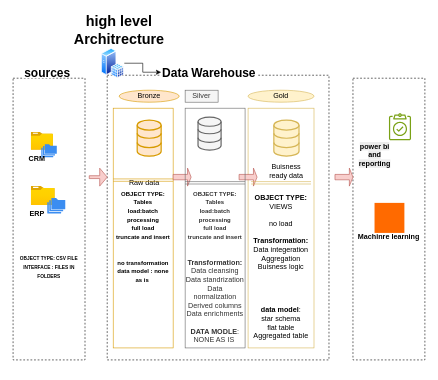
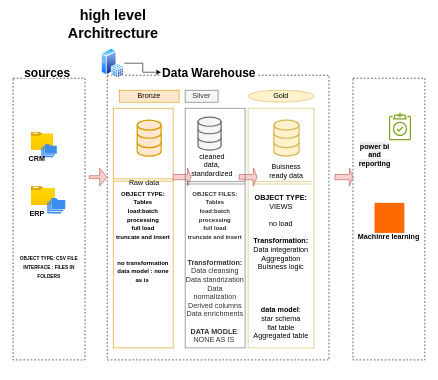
- <mxCell id="2" value="&lt;font style=&quot;font-size: 24px;&quot;&gt;&lt;b&gt;high level Architrecture&lt;/b&gt;&lt;/font&gt;" style="text;html=1;align=center;verticalAlign=middle;whiteSpace=wrap;rounded=0;" vertex="1" parent="1"><mxGeometry x="68" y="20" width="260" height="60" as="geometry" /></mxCell>
+ <mxCell id="2" value="&lt;font style=&quot;font-size: 24px;&quot;&gt;&lt;b&gt;high level Architrecture&lt;/b&gt;&lt;/font&gt;" style="text;html=1;align=center;verticalAlign=middle;whiteSpace=wrap;rounded=0;" vertex="1" parent="1"><mxGeometry x="58" y="10" width="260" height="60" as="geometry" /></mxCell>
- <mxCell id="8" value="Bronze" style="ellipse;whiteSpace=wrap;html=1;fillColor=#ffe6cc;strokeColor=#d79b00;" vertex="1" parent="1"><mxGeometry x="198" y="150" width="100" height="20" as="geometry" /></mxCell>
+ <mxCell id="8" value="Bronze" style="rounded=0;whiteSpace=wrap;html=1;fillColor=#ffe6cc;strokeColor=#d79b00;" vertex="1" parent="1"><mxGeometry x="198" y="150" width="100" height="20" as="geometry" /></mxCell>
+ <mxCell id="27" value="cleaned data, standardized" style="text;strokeColor=none;align=center;fillColor=none;html=1;verticalAlign=middle;whiteSpace=wrap;rounded=0;" vertex="1" parent="1"><mxGeometry x="323" y="260" width="60" height="30" as="geometry" /></mxCell>
- <mxCell id="32" value="&lt;br&gt;&lt;div style=&quot;forced-color-adjust: none;&quot;&gt;&lt;font style=&quot;forced-color-adjust: none; font-size: 10px;&quot;&gt;&lt;b style=&quot;forced-color-adjust: none;&quot;&gt;&lt;br&gt;&lt;/b&gt;&lt;/font&gt;&lt;/div&gt;&lt;div style=&quot;forced-color-adjust: none;&quot;&gt;&lt;font style=&quot;forced-color-adjust: none; font-size: 10px;&quot;&gt;&lt;b style=&quot;forced-color-adjust: none;&quot;&gt;&lt;br&gt;&lt;/b&gt;&lt;/font&gt;&lt;/div&gt;&lt;div style=&quot;forced-color-adjust: none;&quot;&gt;&lt;font style=&quot;forced-color-adjust: none; font-size: 10px;&quot;&gt;&lt;b style=&quot;forced-color-adjust: none;&quot;&gt;&lt;br&gt;&lt;/b&gt;&lt;/font&gt;&lt;/div&gt;&lt;div style=&quot;forced-color-adjust: none;&quot;&gt;&lt;font style=&quot;forced-color-adjust: none; font-size: 10px;&quot;&gt;&lt;b style=&quot;forced-color-adjust: none;&quot;&gt;&lt;br&gt;&lt;/b&gt;&lt;/font&gt;&lt;/div&gt;&lt;div style=&quot;forced-color-adjust: none;&quot;&gt;&lt;font style=&quot;forced-color-adjust: none; font-size: 10px;&quot;&gt;&lt;b style=&quot;forced-color-adjust: none;&quot;&gt;&lt;br&gt;&lt;/b&gt;&lt;/font&gt;&lt;/div&gt;&lt;div style=&quot;forced-color-adjust: none;&quot;&gt;&lt;font style=&quot;forced-color-adjust: none; font-size: 10px;&quot;&gt;&lt;b style=&quot;forced-color-adjust: none;&quot;&gt;&lt;br&gt;&lt;/b&gt;&lt;/font&gt;&lt;/div&gt;&lt;div style=&quot;forced-color-adjust: none;&quot;&gt;&lt;font style=&quot;forced-color-adjust: none; font-size: 10px;&quot;&gt;&lt;b style=&quot;forced-color-adjust: none;&quot;&gt;&lt;br&gt;&lt;/b&gt;&lt;/font&gt;&lt;/div&gt;&lt;div style=&quot;forced-color-adjust: none;&quot;&gt;&lt;font style=&quot;forced-color-adjust: none; font-size: 10px;&quot;&gt;&lt;b style=&quot;forced-color-adjust: none;&quot;&gt;&lt;br&gt;&lt;/b&gt;&lt;/font&gt;&lt;/div&gt;&lt;div style=&quot;forced-color-adjust: none;&quot;&gt;&lt;font style=&quot;forced-color-adjust: none; font-size: 10px;&quot;&gt;&lt;b style=&quot;forced-color-adjust: none;&quot;&gt;&lt;br&gt;&lt;/b&gt;&lt;/font&gt;&lt;/div&gt;&lt;div style=&quot;forced-color-adjust: none;&quot;&gt;&lt;font style=&quot;forced-color-adjust: none; font-size: 10px;&quot;&gt;&lt;b style=&quot;forced-color-adjust: none;&quot;&gt;&lt;br&gt;&lt;/b&gt;&lt;/font&gt;&lt;/div&gt;&lt;div style=&quot;forced-color-adjust: none;&quot;&gt;&lt;font style=&quot;forced-color-adjust: none; font-size: 10px;&quot;&gt;&lt;b style=&quot;forced-color-adjust: none;&quot;&gt;&lt;br&gt;&lt;/b&gt;&lt;/font&gt;&lt;/div&gt;&lt;div style=&quot;forced-color-adjust: none;&quot;&gt;&lt;font style=&quot;forced-color-adjust: none; font-size: 10px;&quot;&gt;&lt;b style=&quot;forced-color-adjust: none;&quot;&gt;&lt;br&gt;&lt;/b&gt;&lt;/font&gt;&lt;/div&gt;&lt;div style=&quot;forced-color-adjust: none;&quot;&gt;&lt;font style=&quot;forced-color-adjust: none; font-size: 10px;&quot;&gt;&lt;span style=&quot;forced-color-adjust: none;&quot;&gt;&lt;b&gt;OBJECT TYPE:&lt;/b&gt;&lt;/span&gt;&lt;b style=&quot;forced-color-adjust: none;&quot;&gt; Tables&lt;/b&gt;&lt;/font&gt;&lt;/div&gt;&lt;div style=&quot;forced-color-adjust: none;&quot;&gt;&lt;font style=&quot;forced-color-adjust: none; font-size: 10px;&quot;&gt;&lt;b style=&quot;forced-color-adjust: none;&quot;&gt;load:batch processing&lt;/b&gt;&lt;/font&gt;&lt;/div&gt;&lt;div style=&quot;forced-color-adjust: none;&quot;&gt;&lt;font style=&quot;forced-color-adjust: none; font-size: 10px;&quot;&gt;&lt;b style=&quot;forced-color-adjust: none;&quot;&gt;full load&lt;/b&gt;&lt;/font&gt;&lt;/div&gt;&lt;div style=&quot;forced-color-adjust: none;&quot;&gt;&lt;font style=&quot;forced-color-adjust: none; font-size: 10px;&quot;&gt;&lt;b style=&quot;forced-color-adjust: none;&quot;&gt;truncate and insert&lt;/b&gt;&lt;/font&gt;&lt;/div&gt;&lt;div style=&quot;forced-color-adjust: none;&quot;&gt;&lt;font style=&quot;forced-color-adjust: none; font-size: 10px;&quot;&gt;&lt;b style=&quot;forced-color-adjust: none;&quot;&gt;&lt;br&gt;&lt;/b&gt;&lt;/font&gt;&lt;/div&gt;&lt;div style=&quot;forced-color-adjust: none;&quot;&gt;&lt;font style=&quot;forced-color-adjust: none; font-size: 10px;&quot;&gt;&lt;b style=&quot;forced-color-adjust: none;&quot;&gt;&lt;br&gt;&lt;/b&gt;&lt;/font&gt;&lt;/div&gt;&lt;div style=&quot;forced-color-adjust: none;&quot;&gt;&lt;b&gt;Transformation:&lt;/b&gt;&lt;/div&gt;&lt;div style=&quot;forced-color-adjust: none;&quot;&gt;Data cleansing&lt;/div&gt;&lt;div style=&quot;forced-color-adjust: none;&quot;&gt;Data standrization&lt;/div&gt;&lt;div style=&quot;forced-color-adjust: none;&quot;&gt;Data normalization&lt;/div&gt;&lt;div style=&quot;forced-color-adjust: none;&quot;&gt;Derived columns&lt;/div&gt;&lt;div style=&quot;forced-color-adjust: none;&quot;&gt;Data enrichments&lt;/div&gt;&lt;div style=&quot;forced-color-adjust: none;&quot;&gt;&lt;br&gt;&lt;/div&gt;&lt;div style=&quot;forced-color-adjust: none;&quot;&gt;&lt;b&gt;DATA MODLE&lt;/b&gt;:&lt;/div&gt;&lt;div style=&quot;forced-color-adjust: none;&quot;&gt;NONE AS IS&amp;nbsp;&lt;/div&gt;&lt;div style=&quot;forced-color-adjust: none;&quot;&gt;&lt;br&gt;&lt;/div&gt;&lt;div style=&quot;forced-color-adjust: none;&quot;&gt;&lt;span style=&quot;background-color: transparent; color: light-dark(rgb(51, 51, 51), rgb(193, 193, 193)); white-space: pre;&quot;&gt;&#09;&lt;/span&gt;&lt;/div&gt;&lt;div style=&quot;forced-color-adjust: none;&quot;&gt;&lt;br&gt;&lt;br&gt;&lt;/div&gt;" style="rounded=0;whiteSpace=wrap;html=1;fillColor=none;strokeColor=#666666;fontColor=#333333;" vertex="1" parent="1"><mxGeometry x="308" y="180" width="100" height="400" as="geometry" /></mxCell>
+ <mxCell id="32" value="&lt;br&gt;&lt;div style=&quot;forced-color-adjust: none;&quot;&gt;&lt;font style=&quot;forced-color-adjust: none; font-size: 10px;&quot;&gt;&lt;b style=&quot;forced-color-adjust: none;&quot;&gt;&lt;br&gt;&lt;/b&gt;&lt;/font&gt;&lt;/div&gt;&lt;div style=&quot;forced-color-adjust: none;&quot;&gt;&lt;font style=&quot;forced-color-adjust: none; font-size: 10px;&quot;&gt;&lt;b style=&quot;forced-color-adjust: none;&quot;&gt;&lt;br&gt;&lt;/b&gt;&lt;/font&gt;&lt;/div&gt;&lt;div style=&quot;forced-color-adjust: none;&quot;&gt;&lt;font style=&quot;forced-color-adjust: none; font-size: 10px;&quot;&gt;&lt;b style=&quot;forced-color-adjust: none;&quot;&gt;&lt;br&gt;&lt;/b&gt;&lt;/font&gt;&lt;/div&gt;&lt;div style=&quot;forced-color-adjust: none;&quot;&gt;&lt;font style=&quot;forced-color-adjust: none; font-size: 10px;&quot;&gt;&lt;b style=&quot;forced-color-adjust: none;&quot;&gt;&lt;br&gt;&lt;/b&gt;&lt;/font&gt;&lt;/div&gt;&lt;div style=&quot;forced-color-adjust: none;&quot;&gt;&lt;font style=&quot;forced-color-adjust: none; font-size: 10px;&quot;&gt;&lt;b style=&quot;forced-color-adjust: none;&quot;&gt;&lt;br&gt;&lt;/b&gt;&lt;/font&gt;&lt;/div&gt;&lt;div style=&quot;forced-color-adjust: none;&quot;&gt;&lt;font style=&quot;forced-color-adjust: none; font-size: 10px;&quot;&gt;&lt;b style=&quot;forced-color-adjust: none;&quot;&gt;&lt;br&gt;&lt;/b&gt;&lt;/font&gt;&lt;/div&gt;&lt;div style=&quot;forced-color-adjust: none;&quot;&gt;&lt;font style=&quot;forced-color-adjust: none; font-size: 10px;&quot;&gt;&lt;b style=&quot;forced-color-adjust: none;&quot;&gt;&lt;br&gt;&lt;/b&gt;&lt;/font&gt;&lt;/div&gt;&lt;div style=&quot;forced-color-adjust: none;&quot;&gt;&lt;font style=&quot;forced-color-adjust: none; font-size: 10px;&quot;&gt;&lt;b style=&quot;forced-color-adjust: none;&quot;&gt;&lt;br&gt;&lt;/b&gt;&lt;/font&gt;&lt;/div&gt;&lt;div style=&quot;forced-color-adjust: none;&quot;&gt;&lt;font style=&quot;forced-color-adjust: none; font-size: 10px;&quot;&gt;&lt;b style=&quot;forced-color-adjust: none;&quot;&gt;&lt;br&gt;&lt;/b&gt;&lt;/font&gt;&lt;/div&gt;&lt;div style=&quot;forced-color-adjust: none;&quot;&gt;&lt;font style=&quot;forced-color-adjust: none; font-size: 10px;&quot;&gt;&lt;b style=&quot;forced-color-adjust: none;&quot;&gt;&lt;br&gt;&lt;/b&gt;&lt;/font&gt;&lt;/div&gt;&lt;div style=&quot;forced-color-adjust: none;&quot;&gt;&lt;font style=&quot;forced-color-adjust: none; font-size: 10px;&quot;&gt;&lt;b style=&quot;forced-color-adjust: none;&quot;&gt;&lt;br&gt;&lt;/b&gt;&lt;/font&gt;&lt;/div&gt;&lt;div style=&quot;forced-color-adjust: none;&quot;&gt;&lt;font style=&quot;forced-color-adjust: none; font-size: 10px;&quot;&gt;&lt;b style=&quot;forced-color-adjust: none;&quot;&gt;&lt;br&gt;&lt;/b&gt;&lt;/font&gt;&lt;/div&gt;&lt;div style=&quot;forced-color-adjust: none;&quot;&gt;&lt;font style=&quot;forced-color-adjust: none; font-size: 10px;&quot;&gt;&lt;span style=&quot;forced-color-adjust: none;&quot;&gt;&lt;b&gt;OBJECT FILES:&lt;/b&gt;&lt;/span&gt;&lt;b style=&quot;forced-color-adjust: none;&quot;&gt; Tables&lt;/b&gt;&lt;/font&gt;&lt;/div&gt;&lt;div style=&quot;forced-color-adjust: none;&quot;&gt;&lt;font style=&quot;forced-color-adjust: none; font-size: 10px;&quot;&gt;&lt;b style=&quot;forced-color-adjust: none;&quot;&gt;load:batch processing&lt;/b&gt;&lt;/font&gt;&lt;/div&gt;&lt;div style=&quot;forced-color-adjust: none;&quot;&gt;&lt;font style=&quot;forced-color-adjust: none; font-size: 10px;&quot;&gt;&lt;b style=&quot;forced-color-adjust: none;&quot;&gt;full load&lt;/b&gt;&lt;/font&gt;&lt;/div&gt;&lt;div style=&quot;forced-color-adjust: none;&quot;&gt;&lt;font style=&quot;forced-color-adjust: none; font-size: 10px;&quot;&gt;&lt;b style=&quot;forced-color-adjust: none;&quot;&gt;truncate and insert&lt;/b&gt;&lt;/font&gt;&lt;/div&gt;&lt;div style=&quot;forced-color-adjust: none;&quot;&gt;&lt;font style=&quot;forced-color-adjust: none; font-size: 10px;&quot;&gt;&lt;b style=&quot;forced-color-adjust: none;&quot;&gt;&lt;br&gt;&lt;/b&gt;&lt;/font&gt;&lt;/div&gt;&lt;div style=&quot;forced-color-adjust: none;&quot;&gt;&lt;font style=&quot;forced-color-adjust: none; font-size: 10px;&quot;&gt;&lt;b style=&quot;forced-color-adjust: none;&quot;&gt;&lt;br&gt;&lt;/b&gt;&lt;/font&gt;&lt;/div&gt;&lt;div style=&quot;forced-color-adjust: none;&quot;&gt;&lt;b&gt;Transformation:&lt;/b&gt;&lt;/div&gt;&lt;div style=&quot;forced-color-adjust: none;&quot;&gt;Data cleansing&lt;/div&gt;&lt;div style=&quot;forced-color-adjust: none;&quot;&gt;Data standrization&lt;/div&gt;&lt;div style=&quot;forced-color-adjust: none;&quot;&gt;Data normalization&lt;/div&gt;&lt;div style=&quot;forced-color-adjust: none;&quot;&gt;Derived columns&lt;/div&gt;&lt;div style=&quot;forced-color-adjust: none;&quot;&gt;Data enrichments&lt;/div&gt;&lt;div style=&quot;forced-color-adjust: none;&quot;&gt;&lt;br&gt;&lt;/div&gt;&lt;div style=&quot;forced-color-adjust: none;&quot;&gt;&lt;b&gt;DATA MODLE&lt;/b&gt;:&lt;/div&gt;&lt;div style=&quot;forced-color-adjust: none;&quot;&gt;NONE AS IS&amp;nbsp;&lt;/div&gt;&lt;div style=&quot;forced-color-adjust: none;&quot;&gt;&lt;br&gt;&lt;/div&gt;&lt;div style=&quot;forced-color-adjust: none;&quot;&gt;&lt;span style=&quot;background-color: transparent; color: light-dark(rgb(51, 51, 51), rgb(193, 193, 193)); white-space: pre;&quot;&gt;&#09;&lt;/span&gt;&lt;/div&gt;&lt;div style=&quot;forced-color-adjust: none;&quot;&gt;&lt;br&gt;&lt;br&gt;&lt;/div&gt;" style="rounded=0;whiteSpace=wrap;html=1;fillColor=none;strokeColor=#666666;fontColor=#333333;" vertex="1" parent="1"><mxGeometry x="308" y="180" width="100" height="400" as="geometry" /></mxCell>
